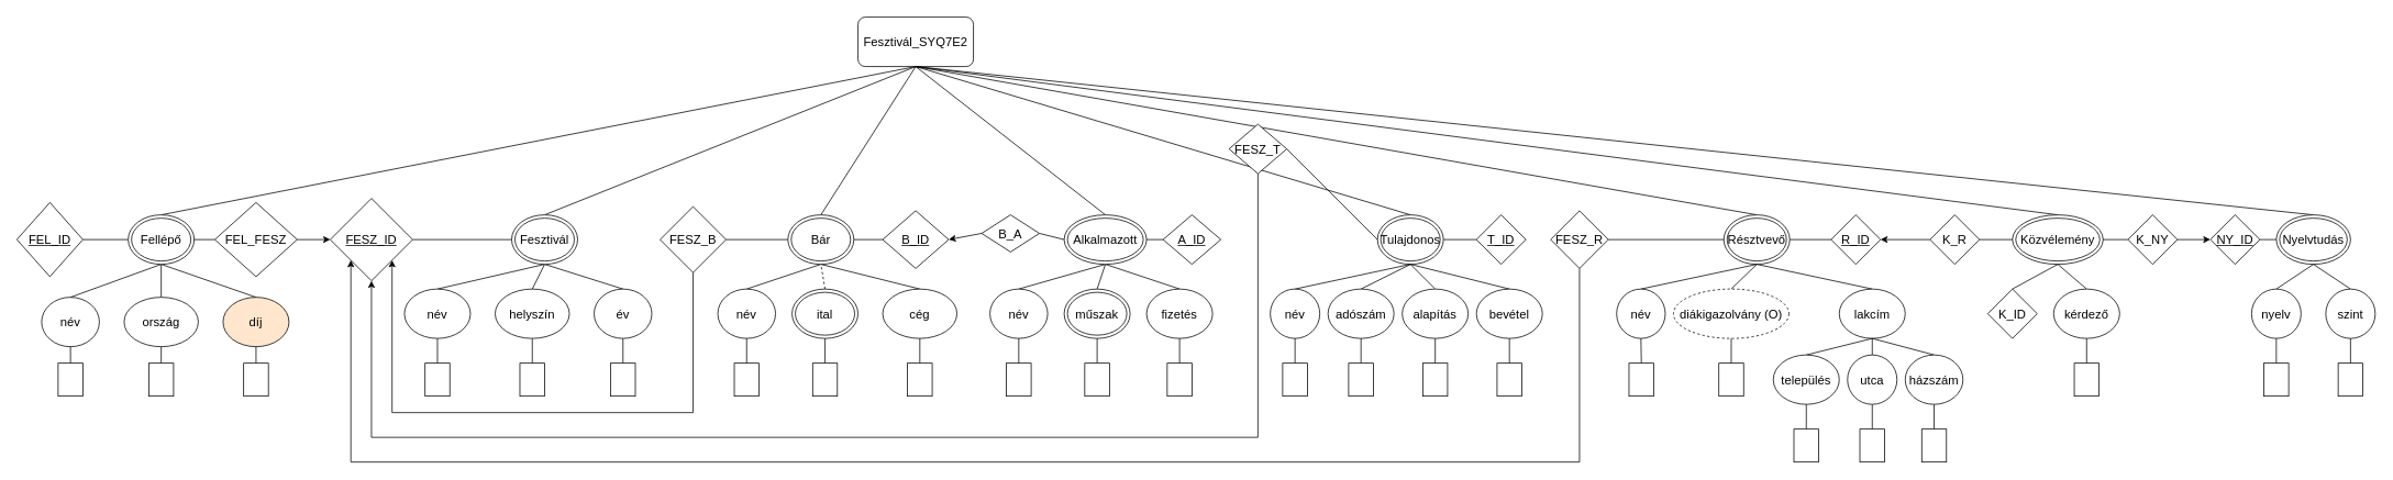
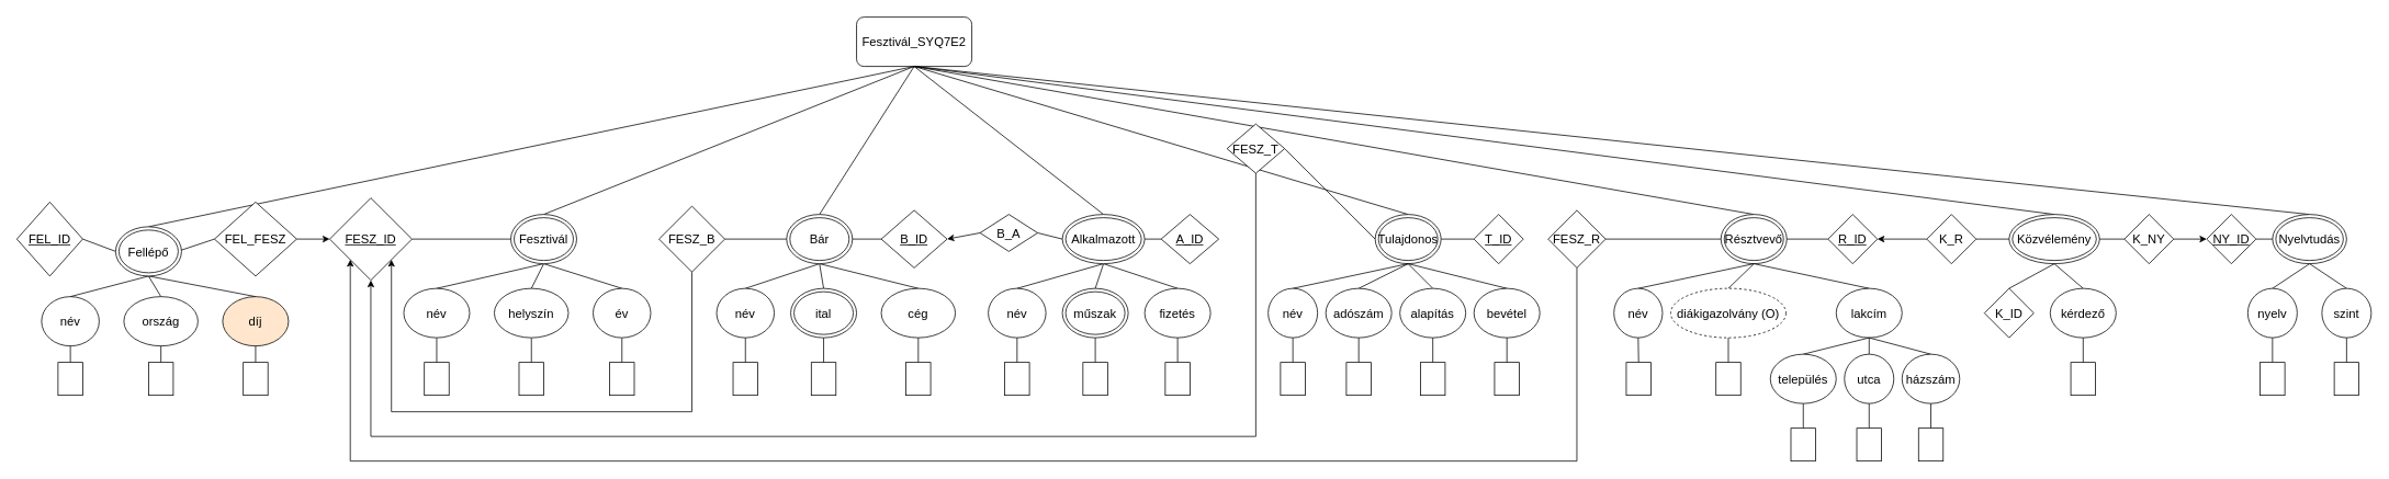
- <mxCell id="59" value="Fellépő" style="ellipse;shape=doubleEllipse;whiteSpace=wrap;html=1;fontSize=15;" parent="1" vertex="1"><mxGeometry x="155" y="260" width="80" height="60" as="geometry" /></mxCell>
+ <mxCell id="59" value="Fellépő" style="ellipse;shape=doubleEllipse;whiteSpace=wrap;html=1;fontSize=15;" parent="1" vertex="1"><mxGeometry x="140" y="275" width="80" height="60" as="geometry" /></mxCell>
- <mxCell id="45" style="rounded=0;orthogonalLoop=1;jettySize=auto;html=1;exitX=0.5;exitY=0;exitDx=0;exitDy=0;endArrow=none;endFill=0;entryX=0.5;entryY=1;entryDx=0;entryDy=0;dashed=1;" parent="1" source="46" target="61" edge="1"><mxGeometry relative="1" as="geometry"><mxPoint x="980" y="330" as="targetPoint" /></mxGeometry></mxCell>
+ <mxCell id="45" style="rounded=0;orthogonalLoop=1;jettySize=auto;html=1;exitX=0.5;exitY=0;exitDx=0;exitDy=0;endArrow=none;endFill=0;entryX=0.5;entryY=1;entryDx=0;entryDy=0;" parent="1" source="46" target="61" edge="1"><mxGeometry relative="1" as="geometry"><mxPoint x="980" y="330" as="targetPoint" /></mxGeometry></mxCell>
